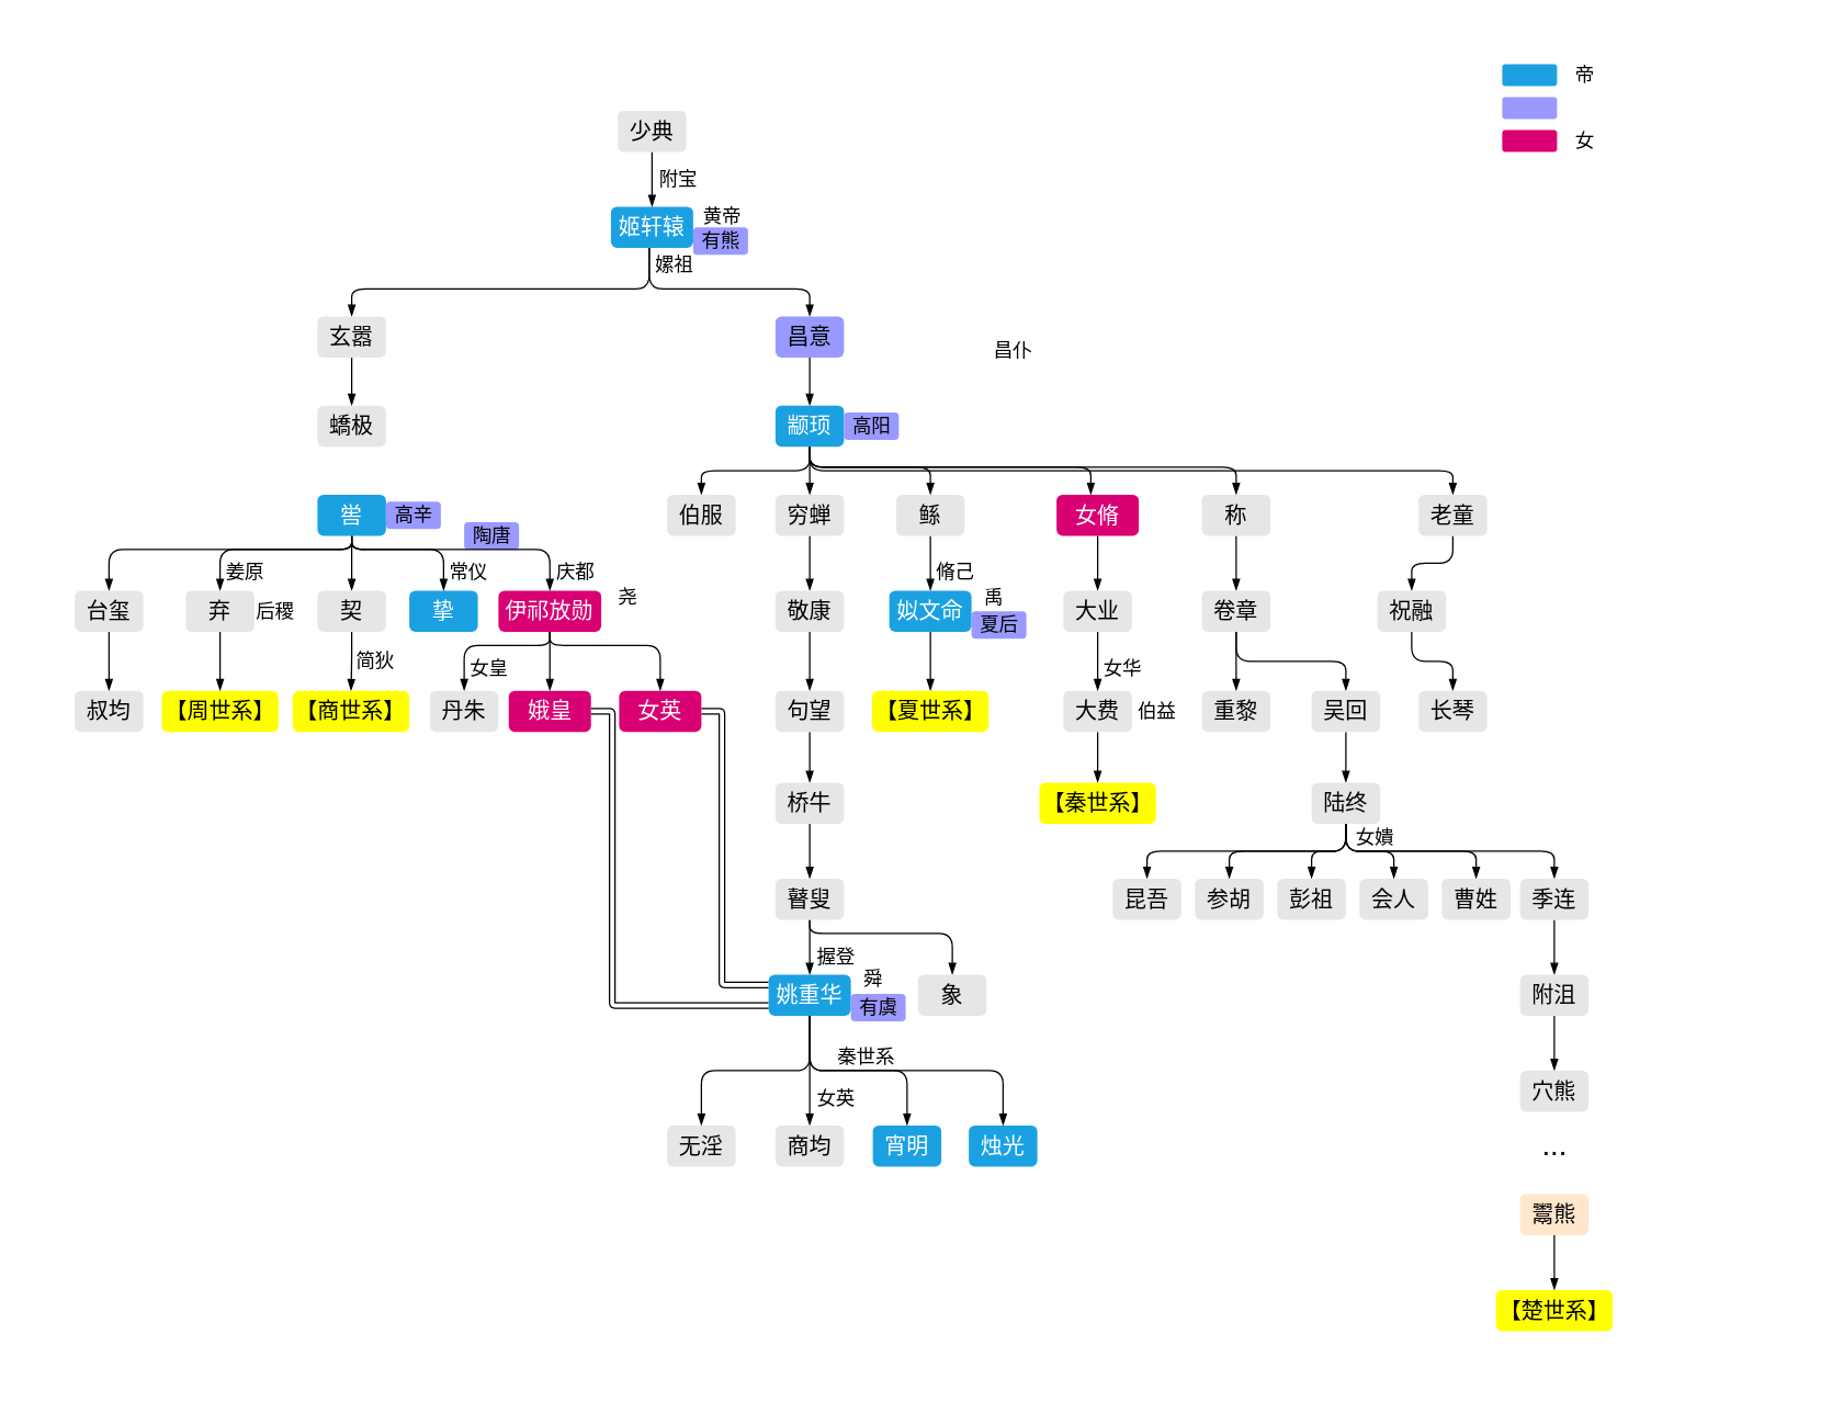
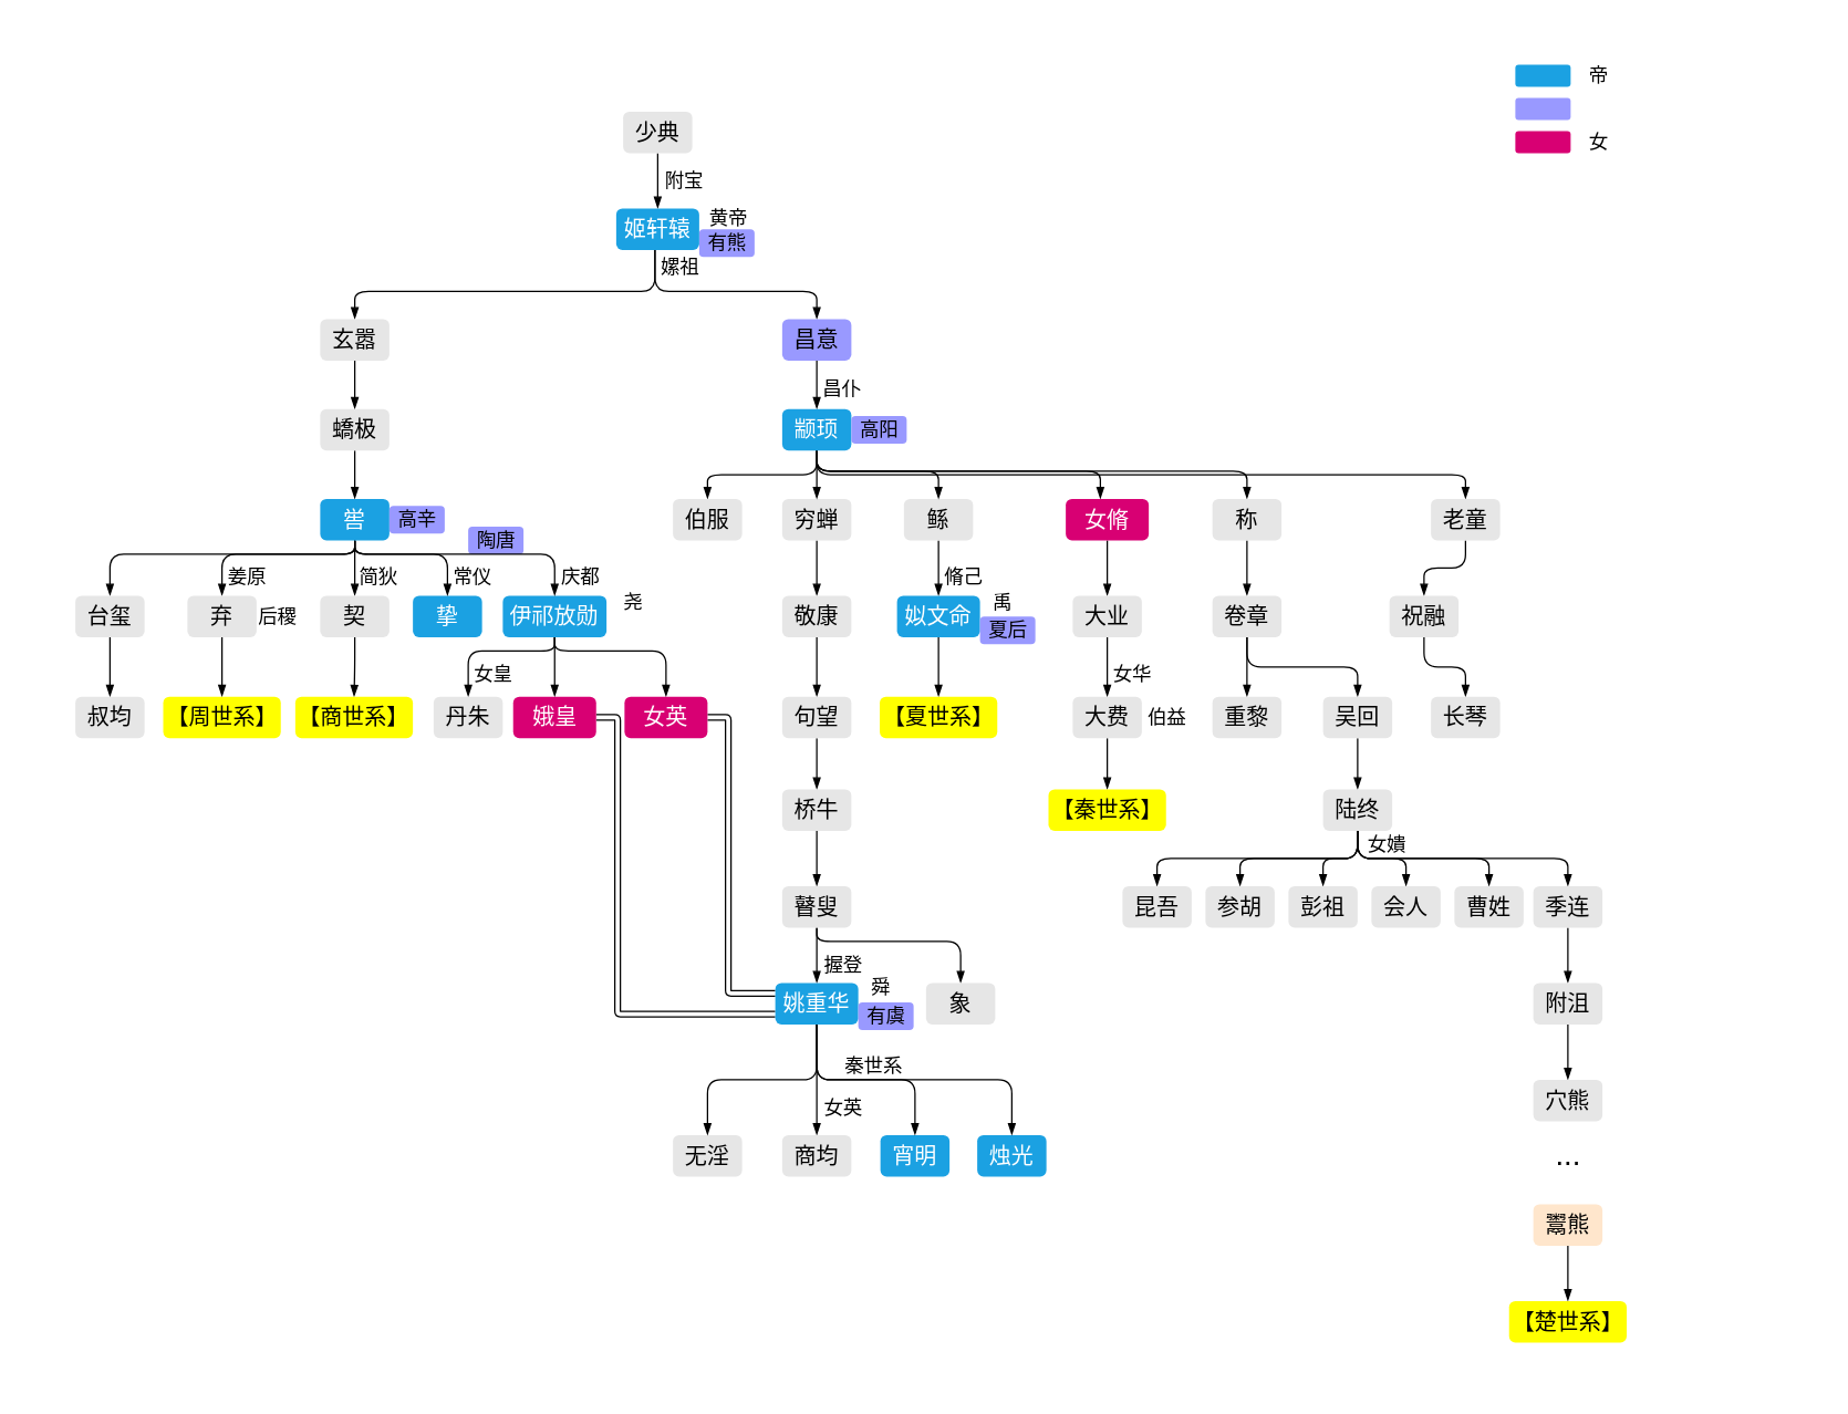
- <mxCell id="45" value="&lt;div style=&quot;font-size: 14px&quot;&gt;&lt;div style=&quot;font-size: 14px&quot;&gt;&lt;div style=&quot;font-size: 14px&quot;&gt;&lt;div style=&quot;font-size: 14px&quot;&gt;&lt;div style=&quot;font-size: 14px&quot;&gt;&lt;div style=&quot;font-size: 14px&quot;&gt;&lt;div&gt;昌仆&lt;/div&gt;&lt;/div&gt;&lt;/div&gt;&lt;/div&gt;&lt;/div&gt;&lt;/div&gt;&lt;/div&gt;" style="text;html=1;align=center;verticalAlign=middle;resizable=0;points=[];autosize=1;strokeColor=none;fillColor=none;fontSize=14;fontColor=#000000;" parent="2" vertex="1"><mxGeometry x="698" y="225" width="40" height="20" as="geometry" /></mxCell>
+ <mxCell id="45" value="&lt;div style=&quot;font-size: 14px&quot;&gt;&lt;div style=&quot;font-size: 14px&quot;&gt;&lt;div style=&quot;font-size: 14px&quot;&gt;&lt;div style=&quot;font-size: 14px&quot;&gt;&lt;div style=&quot;font-size: 14px&quot;&gt;&lt;div style=&quot;font-size: 14px&quot;&gt;&lt;div&gt;昌仆&lt;/div&gt;&lt;/div&gt;&lt;/div&gt;&lt;/div&gt;&lt;/div&gt;&lt;/div&gt;&lt;/div&gt;" style="text;html=1;align=center;verticalAlign=middle;resizable=0;points=[];autosize=1;strokeColor=none;fillColor=none;fontSize=14;fontColor=#000000;" parent="2" vertex="1"><mxGeometry x="568" y="250" width="40" height="20" as="geometry" /></mxCell>
+ <mxCell id="62" style="edgeStyle=orthogonalEdgeStyle;html=1;exitX=0.5;exitY=1;exitDx=0;exitDy=0;entryX=0.5;entryY=0;entryDx=0;entryDy=0;fontSize=14;fontColor=#000000;endArrow=blockThin;endFill=1;strokeColor=#000000;strokeWidth=1;" parent="1" source="63" target="77" edge="1"><mxGeometry relative="1" as="geometry" /></mxCell>
- <mxCell id="7" value="&lt;div style=&quot;font-size: 16px;&quot;&gt;&lt;div style=&quot;font-size: 16px;&quot;&gt;&lt;div style=&quot;font-size: 16px;&quot;&gt;&lt;div style=&quot;font-size: 16px;&quot;&gt;&lt;div style=&quot;font-size: 16px;&quot;&gt;&lt;span style=&quot;font-size: 16px;&quot;&gt;伊祁放勋&lt;/span&gt;&lt;/div&gt;&lt;/div&gt;&lt;/div&gt;&lt;/div&gt;&lt;div style=&quot;font-size: 16px;&quot;&gt;&lt;/div&gt;&lt;/div&gt;" style="rounded=1;whiteSpace=wrap;html=1;fillColor=#d80073;fontColor=#ffffff;fontSize=16;strokeColor=none;strokeWidth=2;" parent="2" vertex="1"><mxGeometry x="343" y="410" width="75" height="30" as="geometry" /></mxCell>
+ <mxCell id="7" value="&lt;div style=&quot;font-size: 16px;&quot;&gt;&lt;div style=&quot;font-size: 16px;&quot;&gt;&lt;div style=&quot;font-size: 16px;&quot;&gt;&lt;div style=&quot;font-size: 16px;&quot;&gt;&lt;div style=&quot;font-size: 16px;&quot;&gt;&lt;span style=&quot;font-size: 16px;&quot;&gt;伊祁放勋&lt;/span&gt;&lt;/div&gt;&lt;/div&gt;&lt;/div&gt;&lt;/div&gt;&lt;div style=&quot;font-size: 16px;&quot;&gt;&lt;/div&gt;&lt;/div&gt;" style="rounded=1;whiteSpace=wrap;html=1;fillColor=#1ba1e2;fontColor=#ffffff;fontSize=16;strokeColor=none;strokeWidth=2;" parent="2" vertex="1"><mxGeometry x="343" y="410" width="75" height="30" as="geometry" /></mxCell>
- <mxCell id="82" value="&lt;div style=&quot;font-size: 14px&quot;&gt;&lt;div style=&quot;font-size: 14px&quot;&gt;&lt;div style=&quot;font-size: 14px&quot;&gt;&lt;div style=&quot;font-size: 14px&quot;&gt;&lt;div style=&quot;font-size: 14px&quot;&gt;简狄&lt;/div&gt;&lt;/div&gt;&lt;/div&gt;&lt;/div&gt;&lt;/div&gt;" style="text;html=1;align=center;verticalAlign=middle;resizable=0;points=[];autosize=1;strokeColor=none;fillColor=none;fontSize=14;fontColor=#000000;" parent="1" vertex="1"><mxGeometry x="253" y="471" width="40" height="20" as="geometry" /></mxCell>
+ <mxCell id="82" value="&lt;div style=&quot;font-size: 14px&quot;&gt;&lt;div style=&quot;font-size: 14px&quot;&gt;&lt;div style=&quot;font-size: 14px&quot;&gt;&lt;div style=&quot;font-size: 14px&quot;&gt;&lt;div style=&quot;font-size: 14px&quot;&gt;简狄&lt;/div&gt;&lt;/div&gt;&lt;/div&gt;&lt;/div&gt;&lt;/div&gt;" style="text;html=1;align=center;verticalAlign=middle;resizable=0;points=[];autosize=1;strokeColor=none;fillColor=none;fontSize=14;fontColor=#000000;" parent="1" vertex="1"><mxGeometry x="253" y="406" width="40" height="20" as="geometry" /></mxCell>
